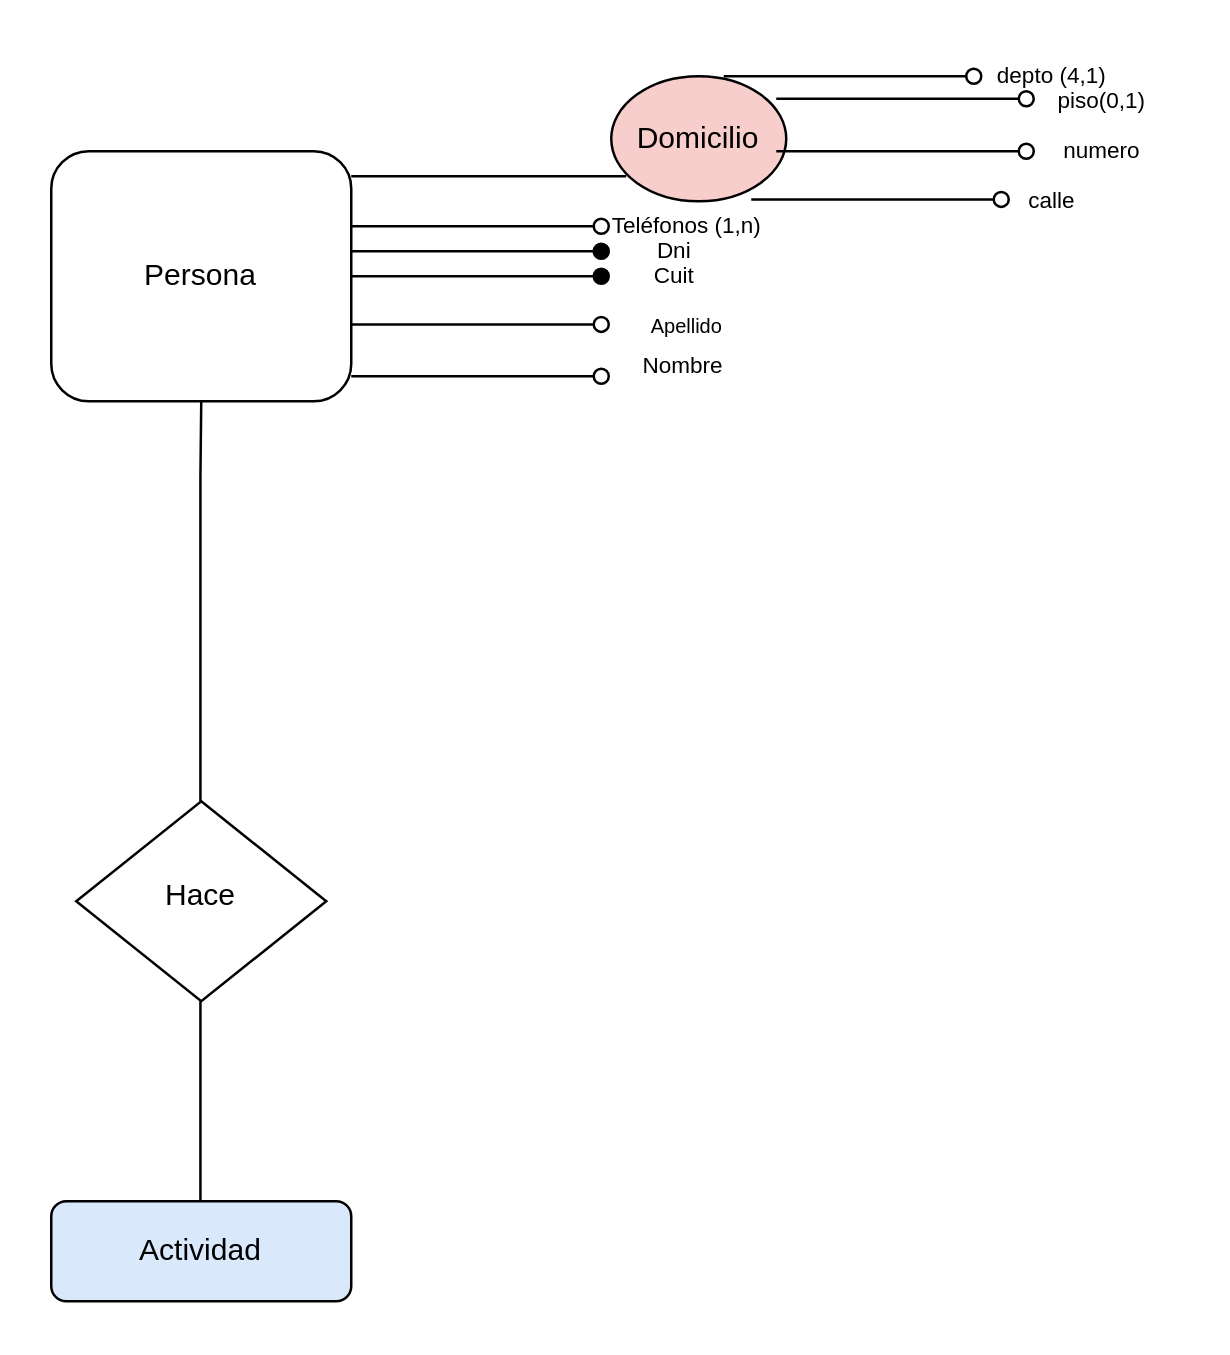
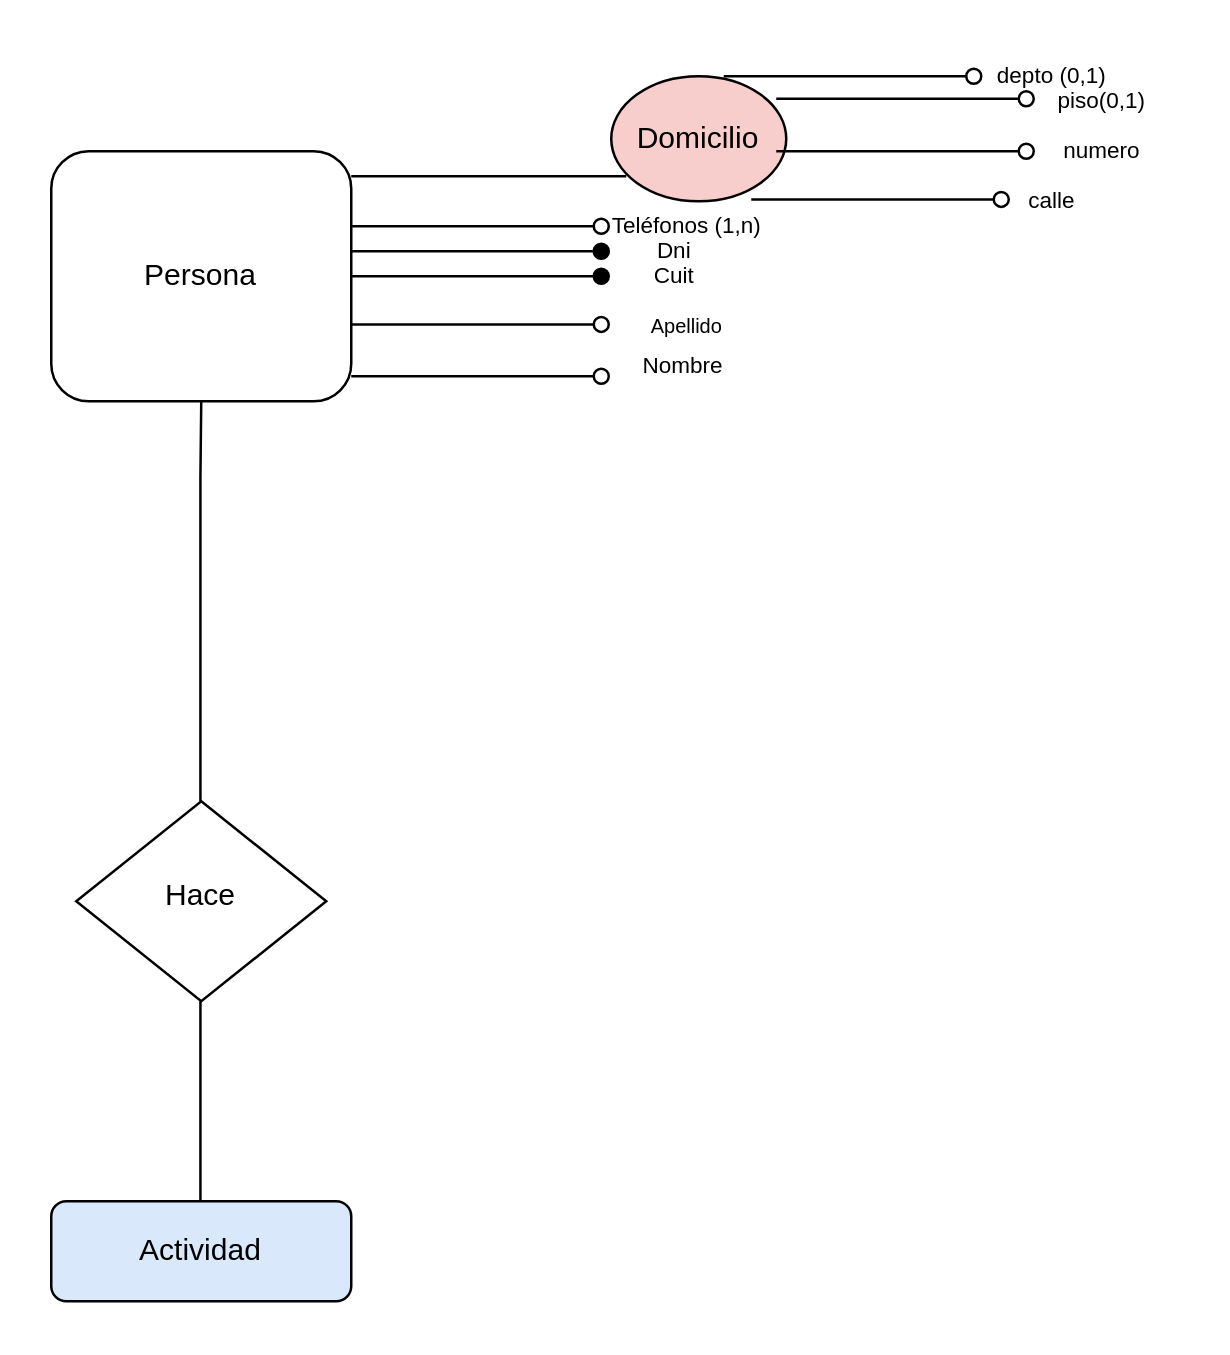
- <mxCell id="24" value="depto (4,1)" style="text;html=1;align=center;verticalAlign=middle;resizable=0;points=[];autosize=1;strokeColor=none;fillColor=none;fontSize=9;" vertex="1" parent="1"><mxGeometry x="385" y="20" width="70" height="20" as="geometry" /></mxCell>
+ <mxCell id="24" value="depto (0,1)" style="text;html=1;align=center;verticalAlign=middle;resizable=0;points=[];autosize=1;strokeColor=none;fillColor=none;fontSize=9;" vertex="1" parent="1"><mxGeometry x="385" y="20" width="70" height="20" as="geometry" /></mxCell>
